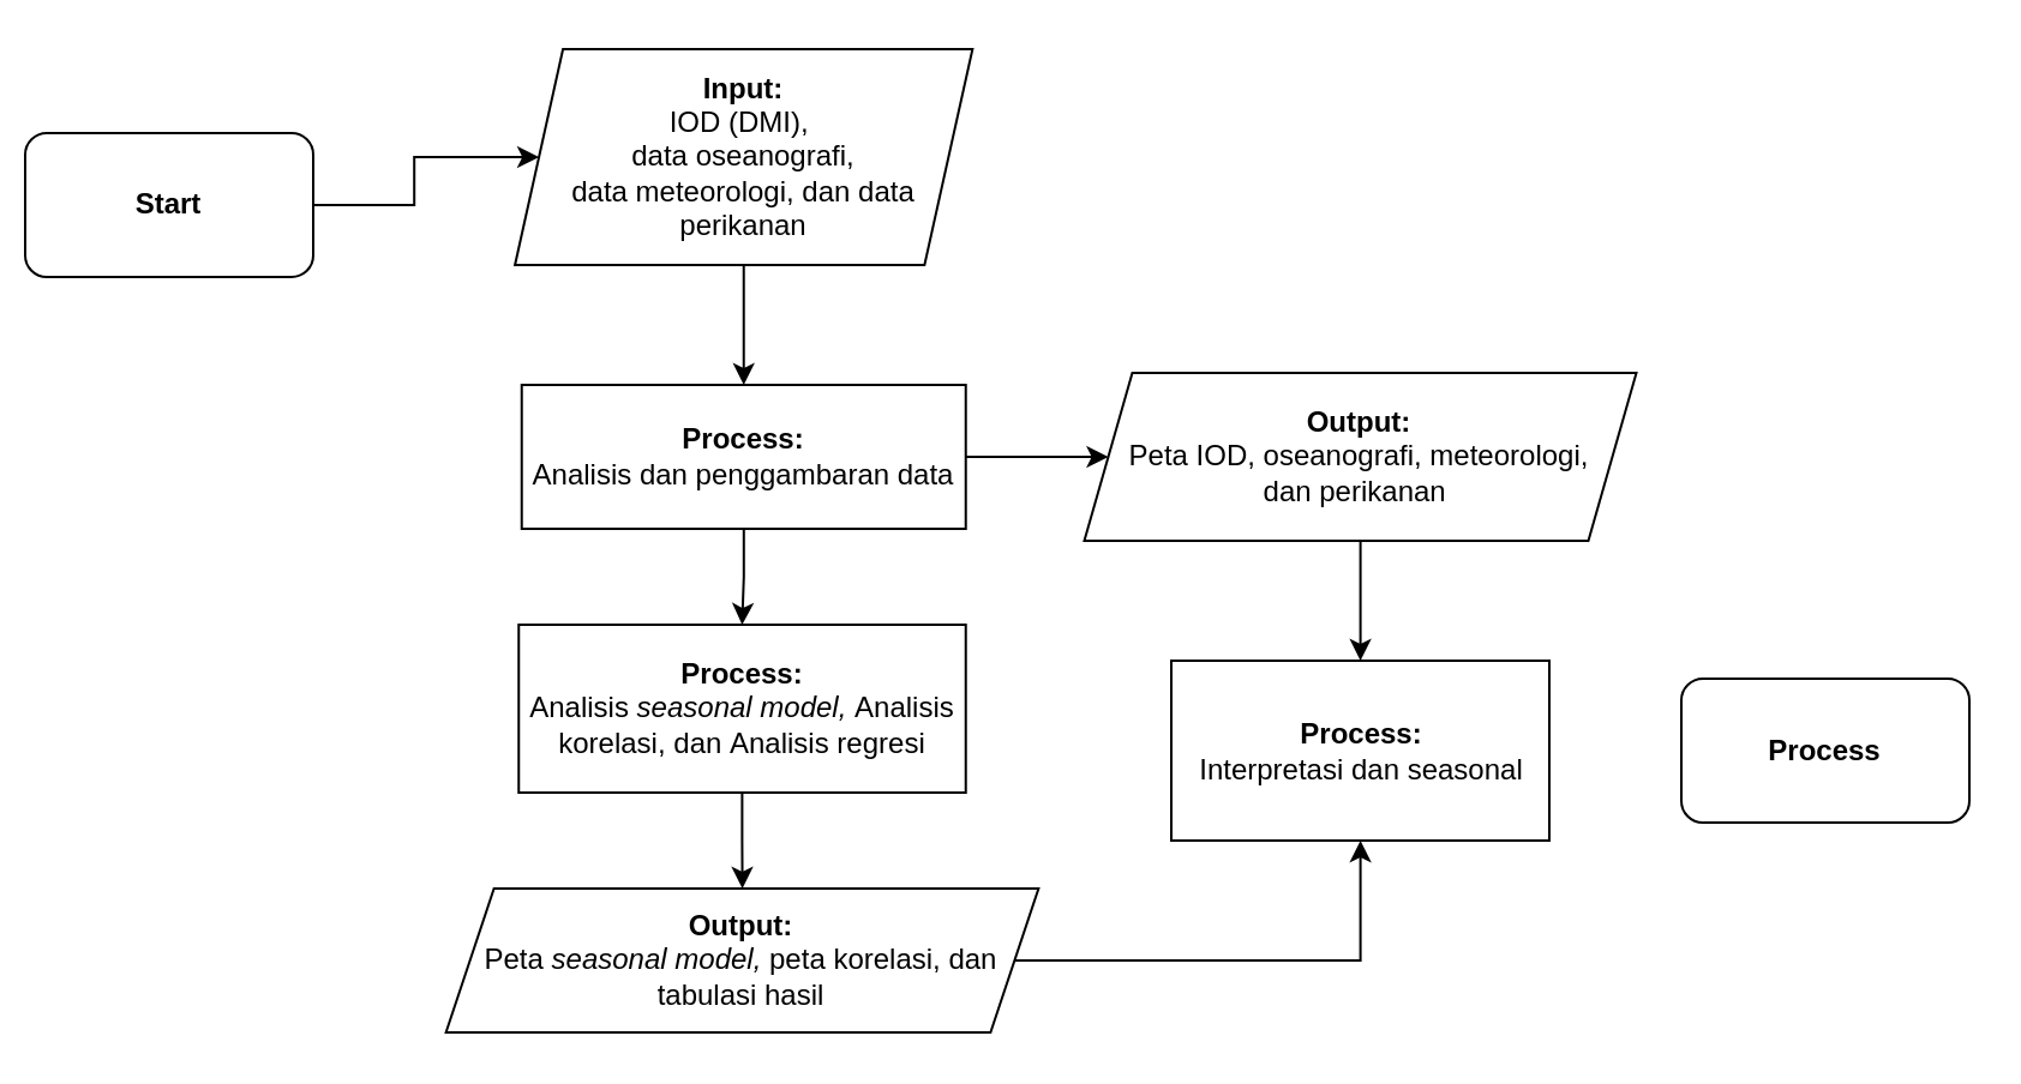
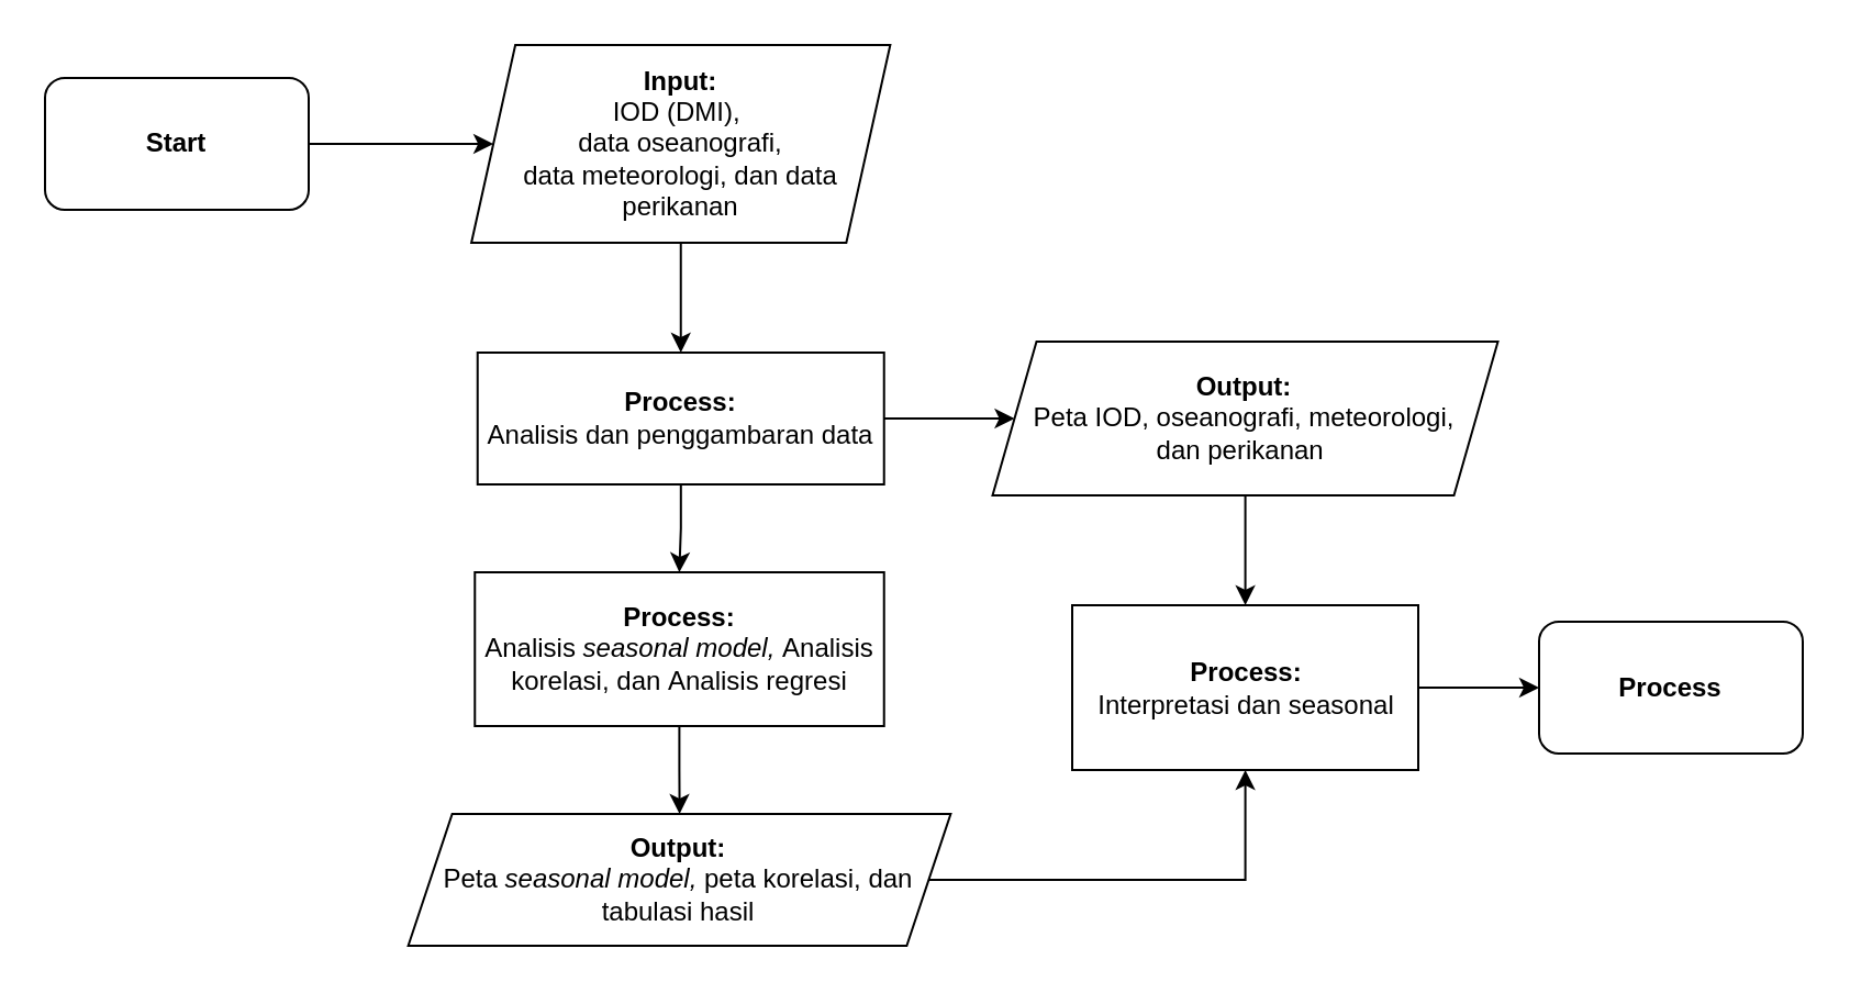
- <mxCell id="3" value="Start" style="rounded=1;whiteSpace=wrap;html=1;fontStyle=1" parent="1" vertex="1"><mxGeometry x="10" y="55" width="120" height="60" as="geometry" /></mxCell>
+ <mxCell id="3" value="Start" style="rounded=1;whiteSpace=wrap;html=1;fontStyle=1" parent="1" vertex="1"><mxGeometry x="20" y="35" width="120" height="60" as="geometry" /></mxCell>
+ <mxCell id="16" value="" style="edgeStyle=orthogonalEdgeStyle;rounded=0;orthogonalLoop=1;jettySize=auto;html=1;exitX=1;exitY=0.5;exitDx=0;exitDy=0;" parent="1" source="17" target="15" edge="1"><mxGeometry relative="1" as="geometry"><mxPoint x="710" y="505" as="sourcePoint" /></mxGeometry></mxCell>
